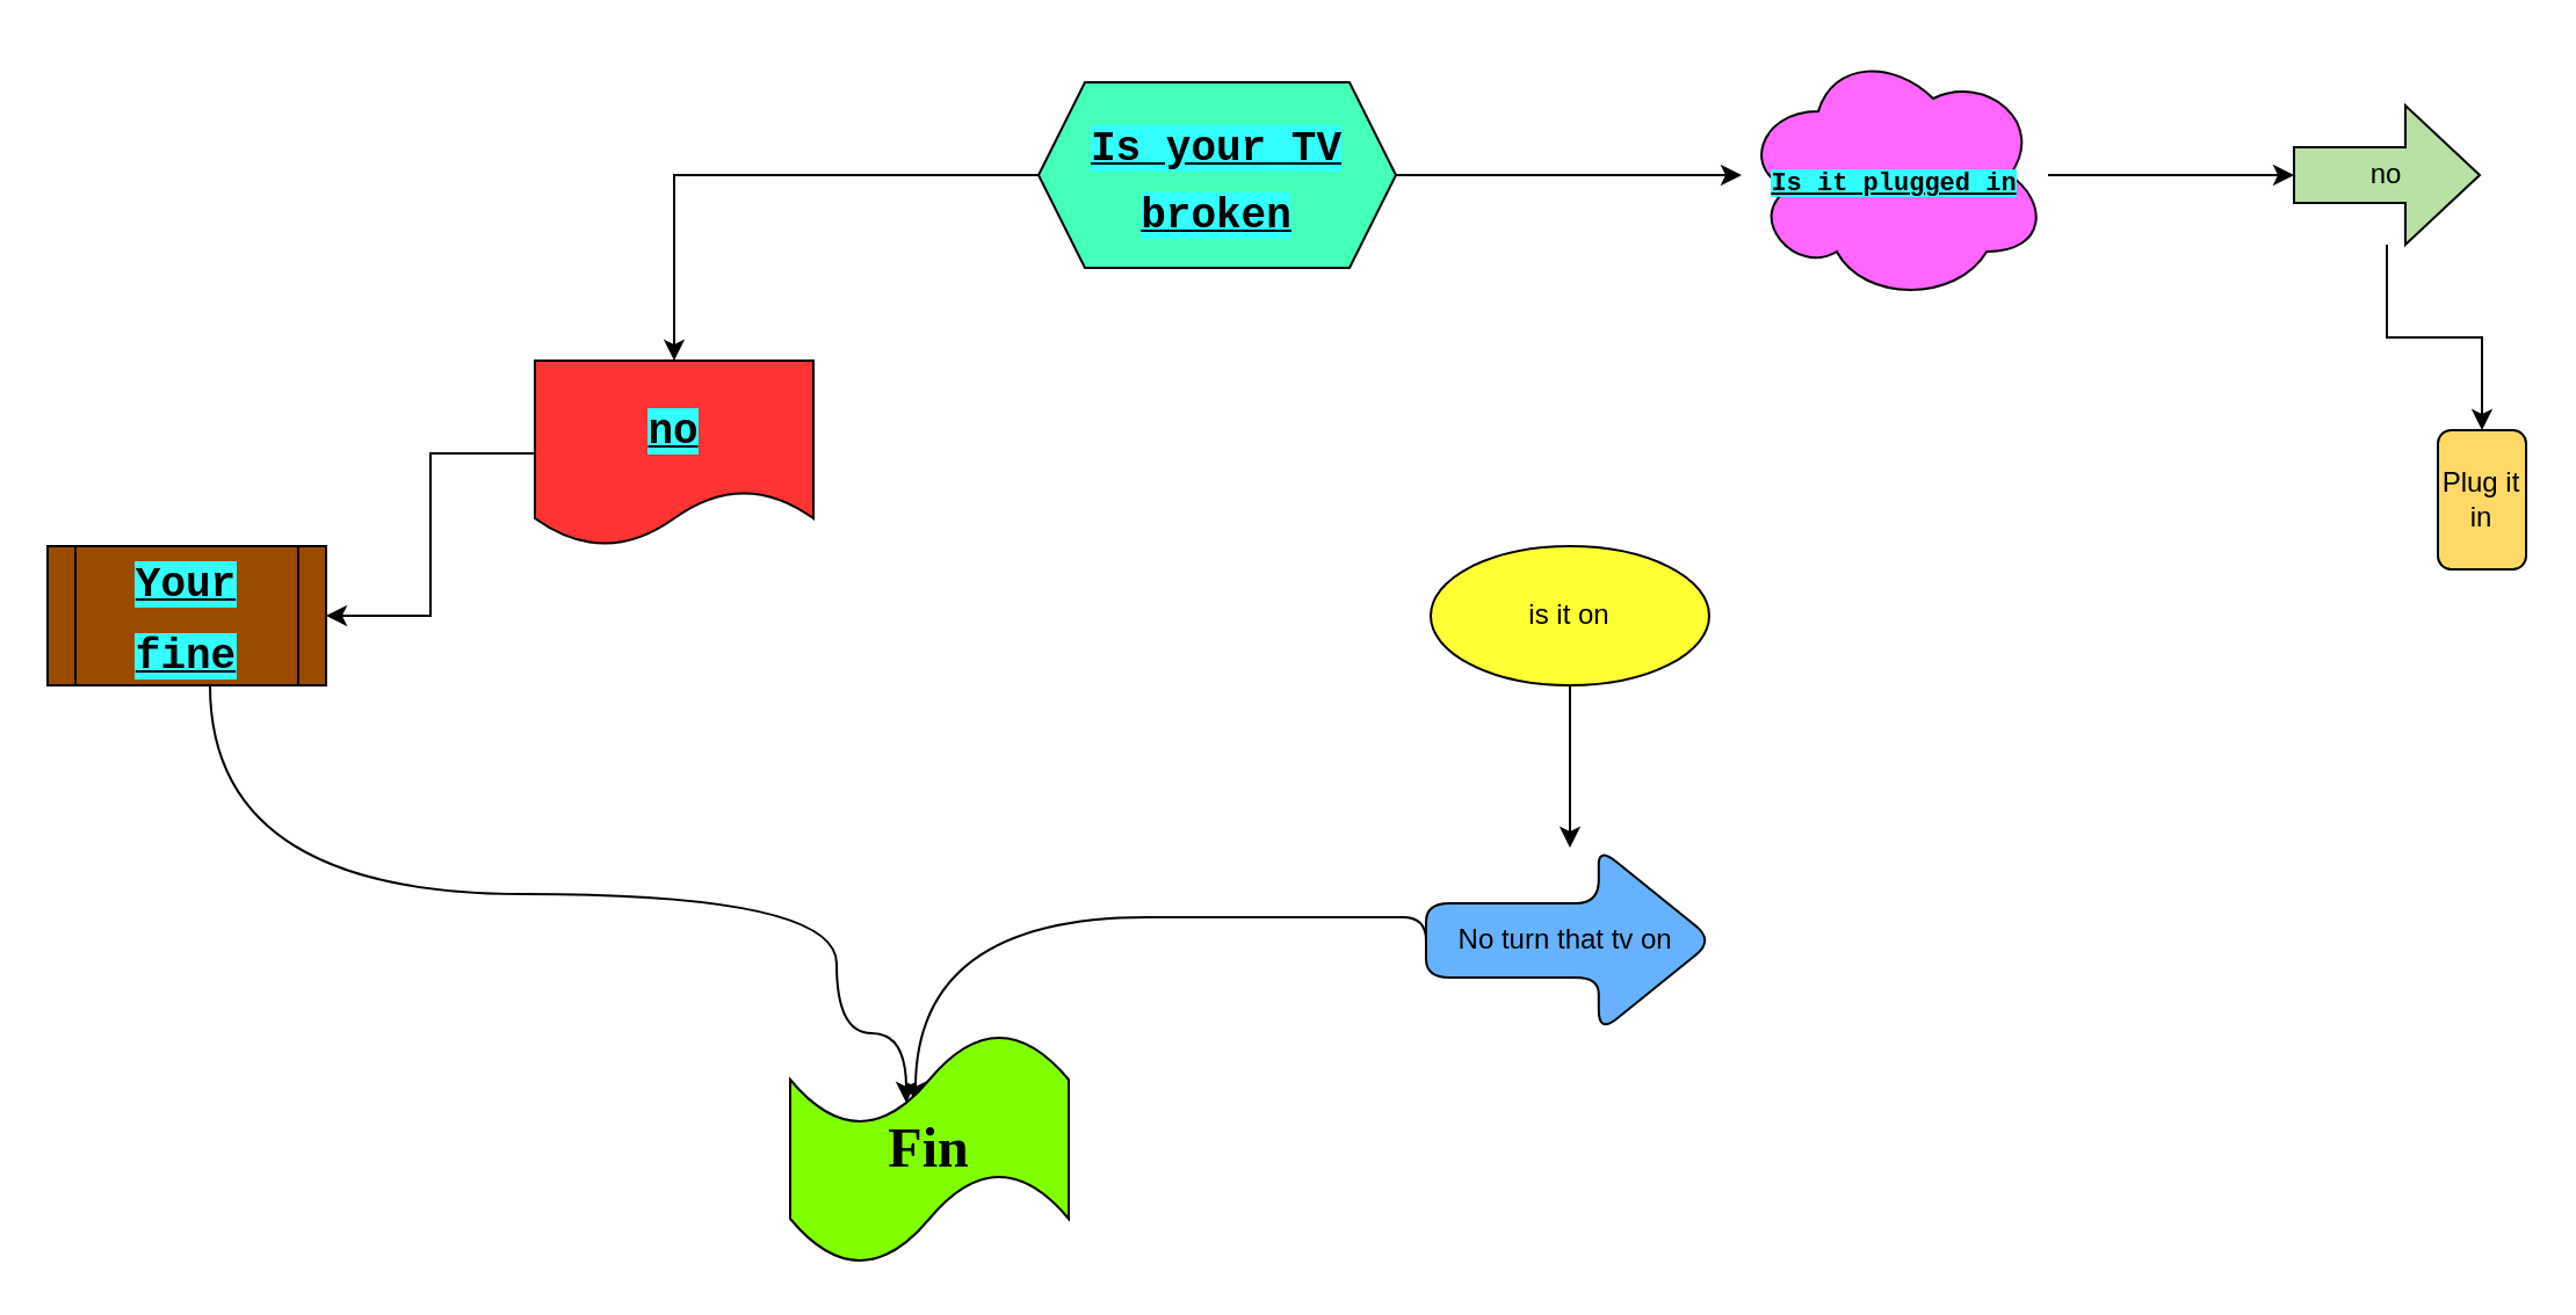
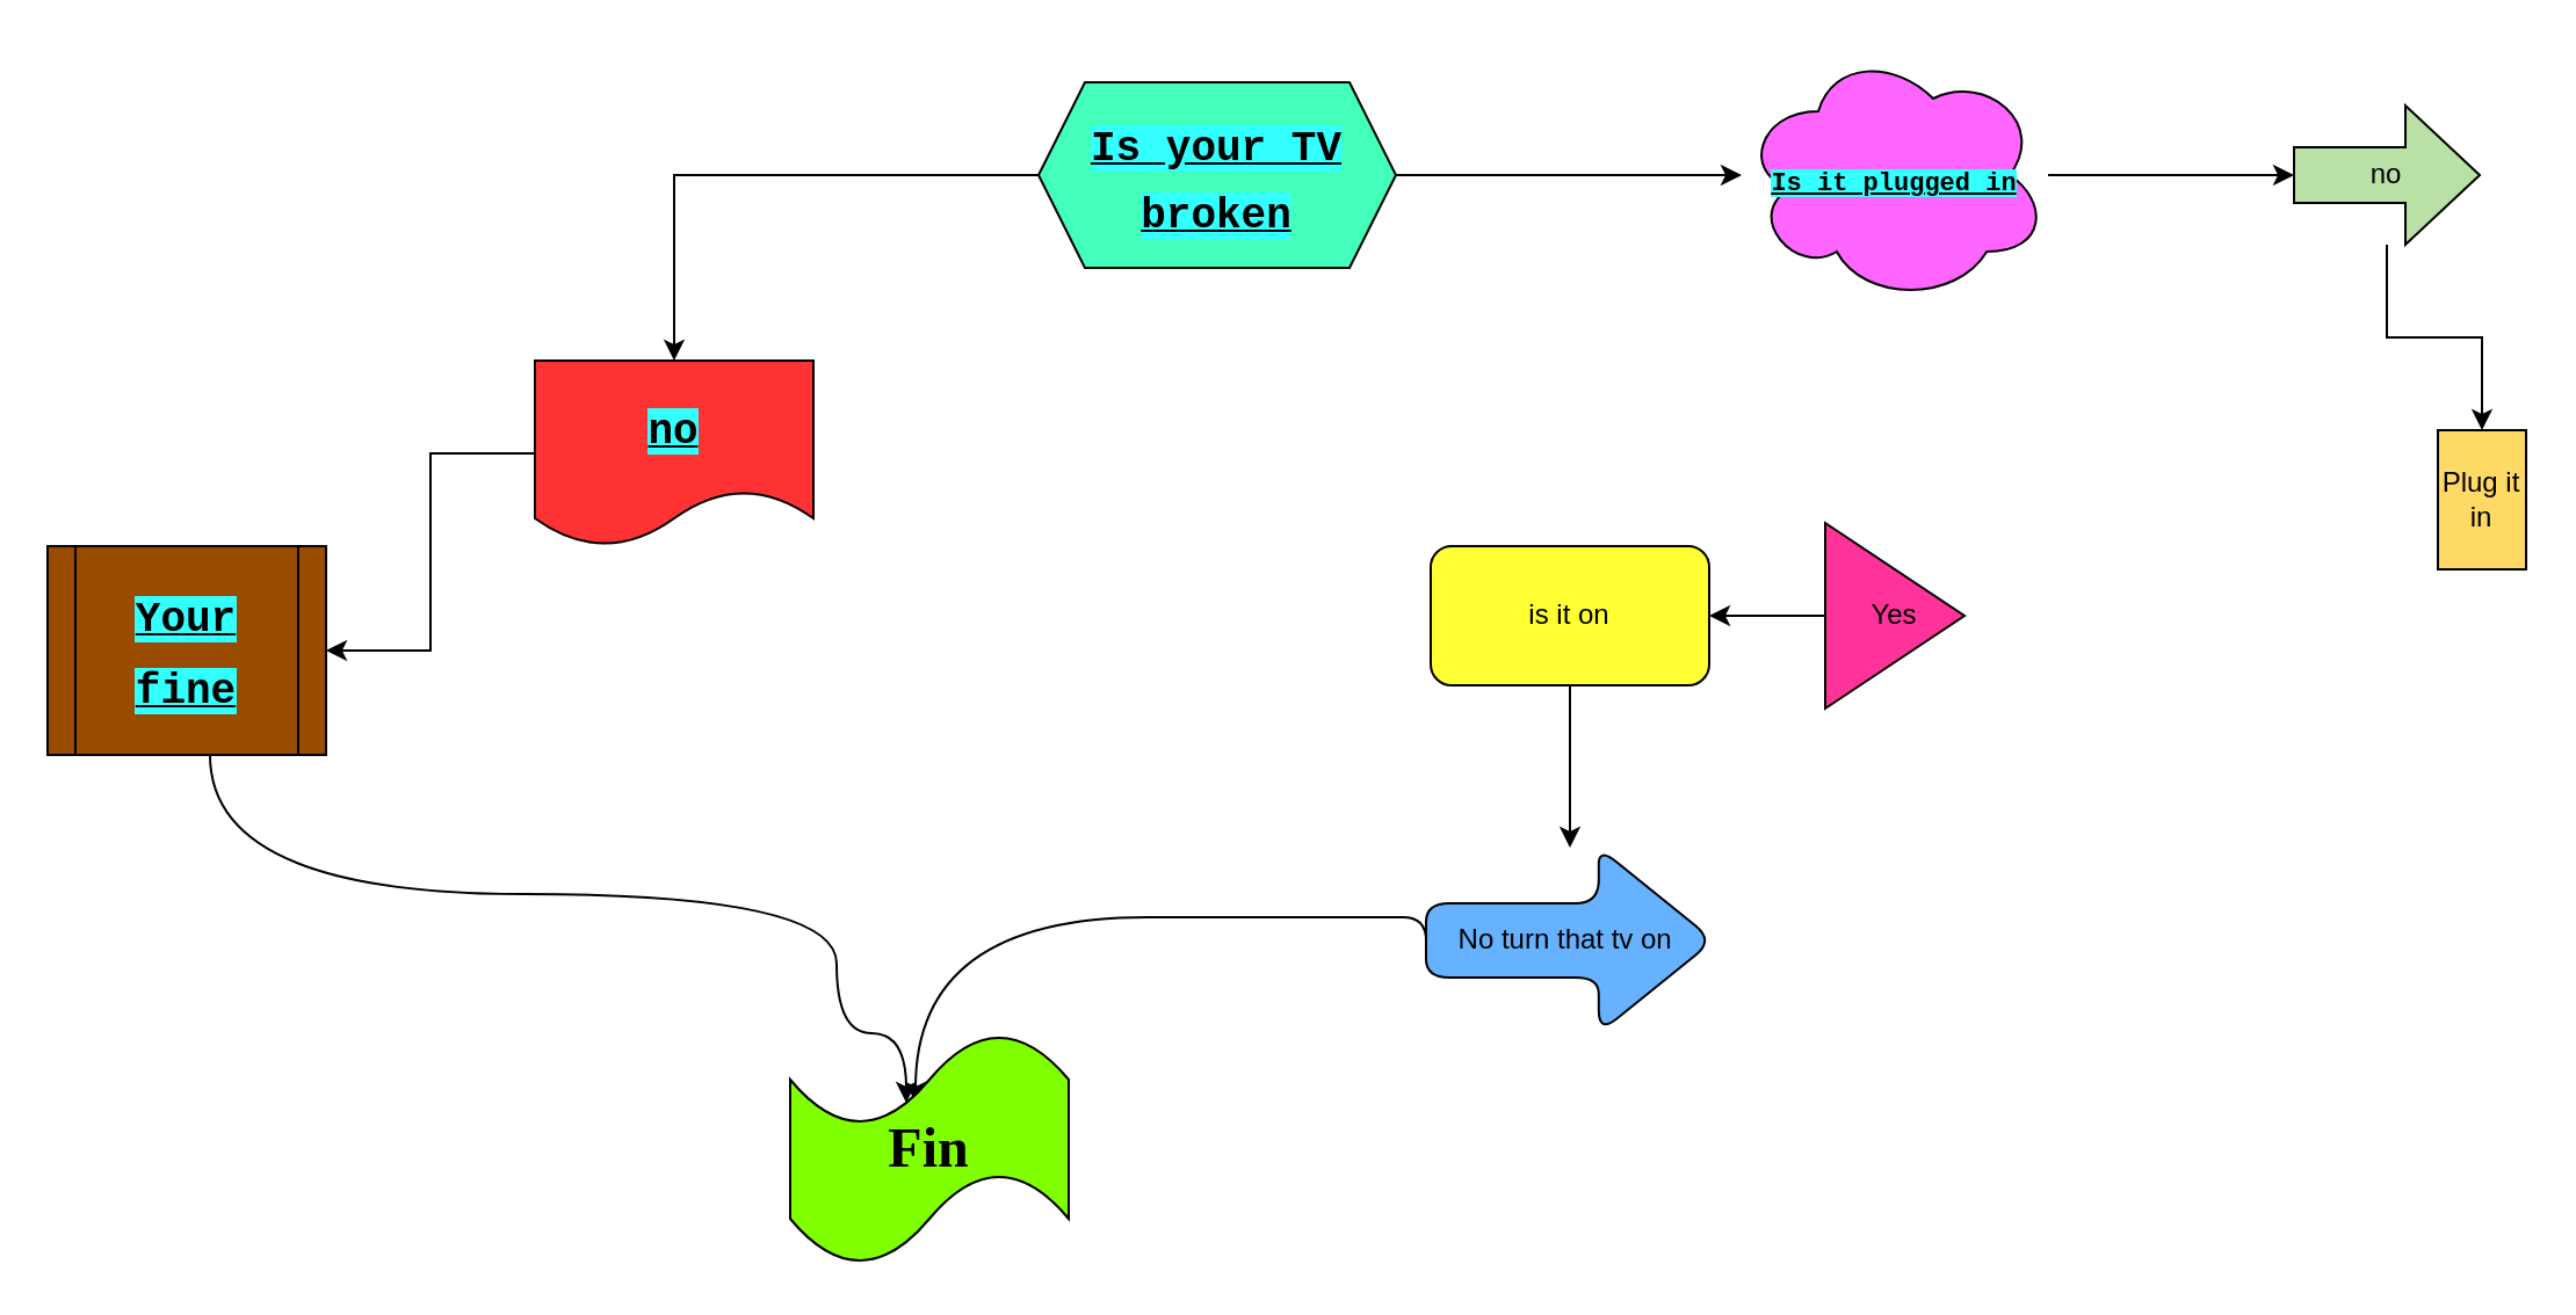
- <mxCell id="16" value="Plug it in" style="whiteSpace=wrap;html=1;fillColor=#FFD966;rounded=1;" vertex="1" parent="1"><mxGeometry x="1050" y="185" width="38" height="60" as="geometry" /></mxCell>
+ <mxCell id="16" value="Plug it in" style="whiteSpace=wrap;html=1;fillColor=#FFD966;" vertex="1" parent="1"><mxGeometry x="1050" y="185" width="38" height="60" as="geometry" /></mxCell>
- <mxCell id="7" value="&lt;h1&gt;&lt;font face=&quot;Courier New&quot;&gt;&lt;span style=&quot;font-size: 18px; background-color: rgb(51, 255, 255);&quot;&gt;&lt;u&gt;Your fine&lt;/u&gt;&lt;/span&gt;&lt;/font&gt;&lt;/h1&gt;" style="shape=process;whiteSpace=wrap;html=1;backgroundOutline=1;fillColor=#994C00;" vertex="1" parent="1"><mxGeometry x="20" y="235" width="120" height="60" as="geometry" /></mxCell>
+ <mxCell id="7" value="&lt;h1&gt;&lt;font face=&quot;Courier New&quot;&gt;&lt;span style=&quot;font-size: 18px; background-color: rgb(51, 255, 255);&quot;&gt;&lt;u&gt;Your fine&lt;/u&gt;&lt;/span&gt;&lt;/font&gt;&lt;/h1&gt;" style="shape=process;whiteSpace=wrap;html=1;backgroundOutline=1;fillColor=#994C00;" vertex="1" parent="1"><mxGeometry x="20" y="235" width="120" height="90" as="geometry" /></mxCell>
- <mxCell id="13" value="is it on" style="ellipse;whiteSpace=wrap;html=1;fillColor=#FFFF33;" vertex="1" parent="1"><mxGeometry x="616" y="235" width="120" height="60" as="geometry" /></mxCell>
+ <mxCell id="13" value="is it on" style="rounded=1;whiteSpace=wrap;html=1;fillColor=#FFFF33;" vertex="1" parent="1"><mxGeometry x="616" y="235" width="120" height="60" as="geometry" /></mxCell>
+ <mxCell id="10" value="" style="edgeStyle=orthogonalEdgeStyle;rounded=0;orthogonalLoop=1;jettySize=auto;html=1;" edge="1" parent="1" source="11" target="13"><mxGeometry relative="1" as="geometry" /></mxCell>
+ <mxCell id="11" value="Yes" style="triangle;whiteSpace=wrap;html=1;fillColor=#FF3399;" vertex="1" parent="1"><mxGeometry x="786" y="225" width="60" height="80" as="geometry" /></mxCell>
